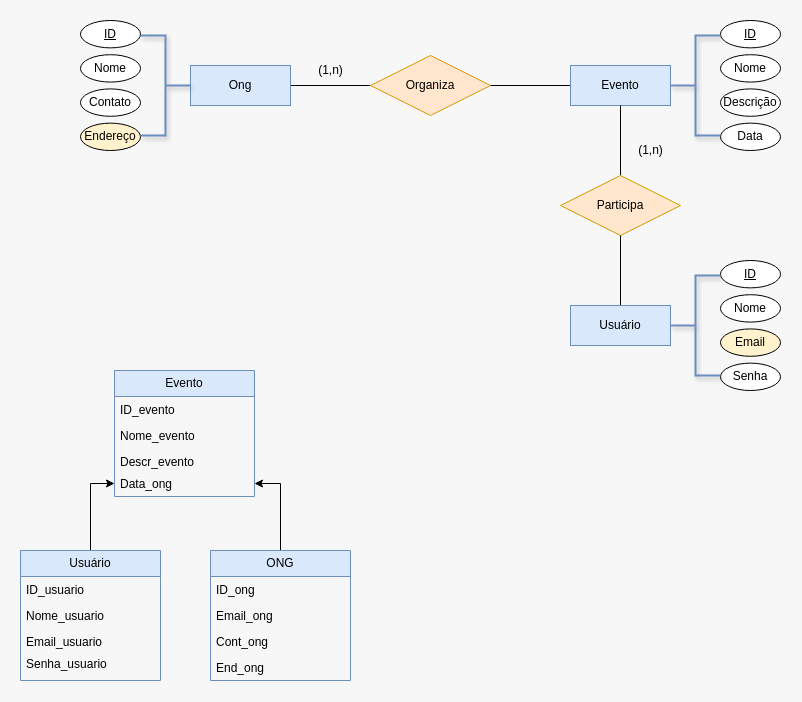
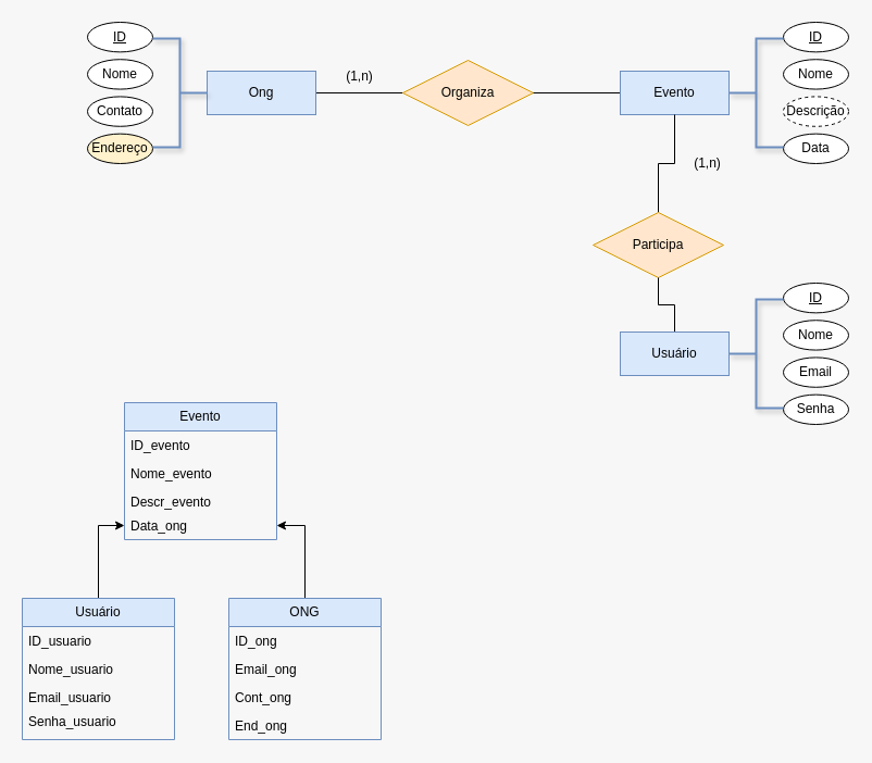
- <mxCell id="43" value="Descrição" style="ellipse;whiteSpace=wrap;html=1;align=center;" vertex="1" parent="40"><mxGeometry y="68.421" width="60" height="27.368" as="geometry" /></mxCell>
+ <mxCell id="43" value="Descrição" style="ellipse;whiteSpace=wrap;html=1;align=center;dashed=1;" vertex="1" parent="40"><mxGeometry y="68.421" width="60" height="27.368" as="geometry" /></mxCell>
- <mxCell id="25" value="Participa" style="shape=rhombus;perimeter=rhombusPerimeter;whiteSpace=wrap;html=1;align=center;fillColor=#ffe6cc;strokeColor=#d79b00;" vertex="1" parent="1"><mxGeometry x="560" y="175" width="120" height="60" as="geometry" /></mxCell>
+ <mxCell id="25" value="Participa" style="shape=rhombus;perimeter=rhombusPerimeter;whiteSpace=wrap;html=1;align=center;fillColor=#ffe6cc;strokeColor=#d79b00;" vertex="1" parent="1"><mxGeometry x="545" y="195" width="120" height="60" as="geometry" /></mxCell>
- <mxCell id="38" value="Email" style="ellipse;whiteSpace=wrap;html=1;align=center;fillColor=#fff2cc;" vertex="1" parent="35"><mxGeometry y="68.421" width="60" height="27.368" as="geometry" /></mxCell>
+ <mxCell id="38" value="Email" style="ellipse;whiteSpace=wrap;html=1;align=center;" vertex="1" parent="35"><mxGeometry y="68.421" width="60" height="27.368" as="geometry" /></mxCell>
